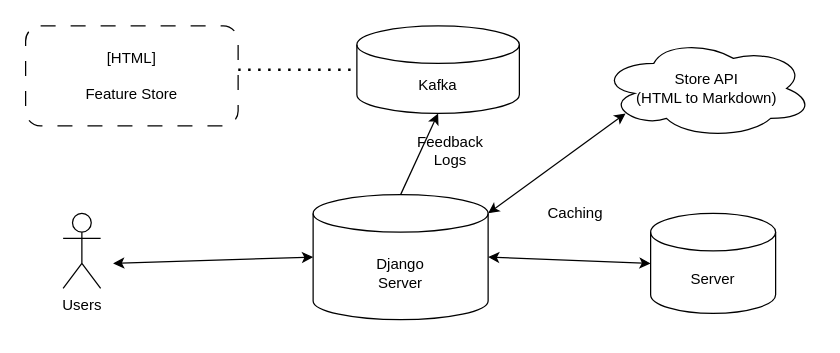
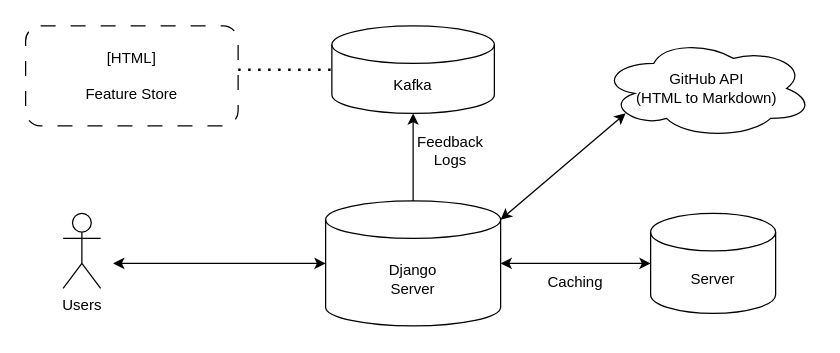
- <mxCell id="5" value="Kafka" style="shape=cylinder3;whiteSpace=wrap;html=1;boundedLbl=1;backgroundOutline=1;size=15;" vertex="1" parent="1"><mxGeometry x="285" y="20" width="130" height="70" as="geometry" /></mxCell>
+ <mxCell id="5" value="Kafka" style="shape=cylinder3;whiteSpace=wrap;html=1;boundedLbl=1;backgroundOutline=1;size=15;" vertex="1" parent="1"><mxGeometry x="265" y="20" width="130" height="70" as="geometry" /></mxCell>
- <mxCell id="12" value="Store API&lt;br&gt;(HTML to Markdown)" style="ellipse;shape=cloud;whiteSpace=wrap;html=1;" vertex="1" parent="1"><mxGeometry x="480" y="30" width="170" height="80" as="geometry" /></mxCell>
+ <mxCell id="12" value="GitHub API&lt;br&gt;(HTML to Markdown)" style="ellipse;shape=cloud;whiteSpace=wrap;html=1;" vertex="1" parent="1"><mxGeometry x="480" y="30" width="170" height="80" as="geometry" /></mxCell>
- <mxCell id="10" value="Caching" style="text;html=1;strokeColor=none;fillColor=none;align=center;verticalAlign=middle;whiteSpace=wrap;rounded=0;" vertex="1" parent="1"><mxGeometry x="430" y="155" width="60" height="30" as="geometry" /></mxCell>
+ <mxCell id="10" value="Caching" style="text;html=1;strokeColor=none;fillColor=none;align=center;verticalAlign=middle;whiteSpace=wrap;rounded=0;" vertex="1" parent="1"><mxGeometry x="430" y="210" width="60" height="30" as="geometry" /></mxCell>
- <mxCell id="2" value="Django&lt;br&gt;Server" style="shape=cylinder3;whiteSpace=wrap;html=1;boundedLbl=1;backgroundOutline=1;size=15;" vertex="1" parent="1"><mxGeometry x="250" y="155" width="140" height="100" as="geometry" /></mxCell>
+ <mxCell id="2" value="Django&lt;br&gt;Server" style="shape=cylinder3;whiteSpace=wrap;html=1;boundedLbl=1;backgroundOutline=1;size=15;" vertex="1" parent="1"><mxGeometry x="260" y="160" width="140" height="100" as="geometry" /></mxCell>
